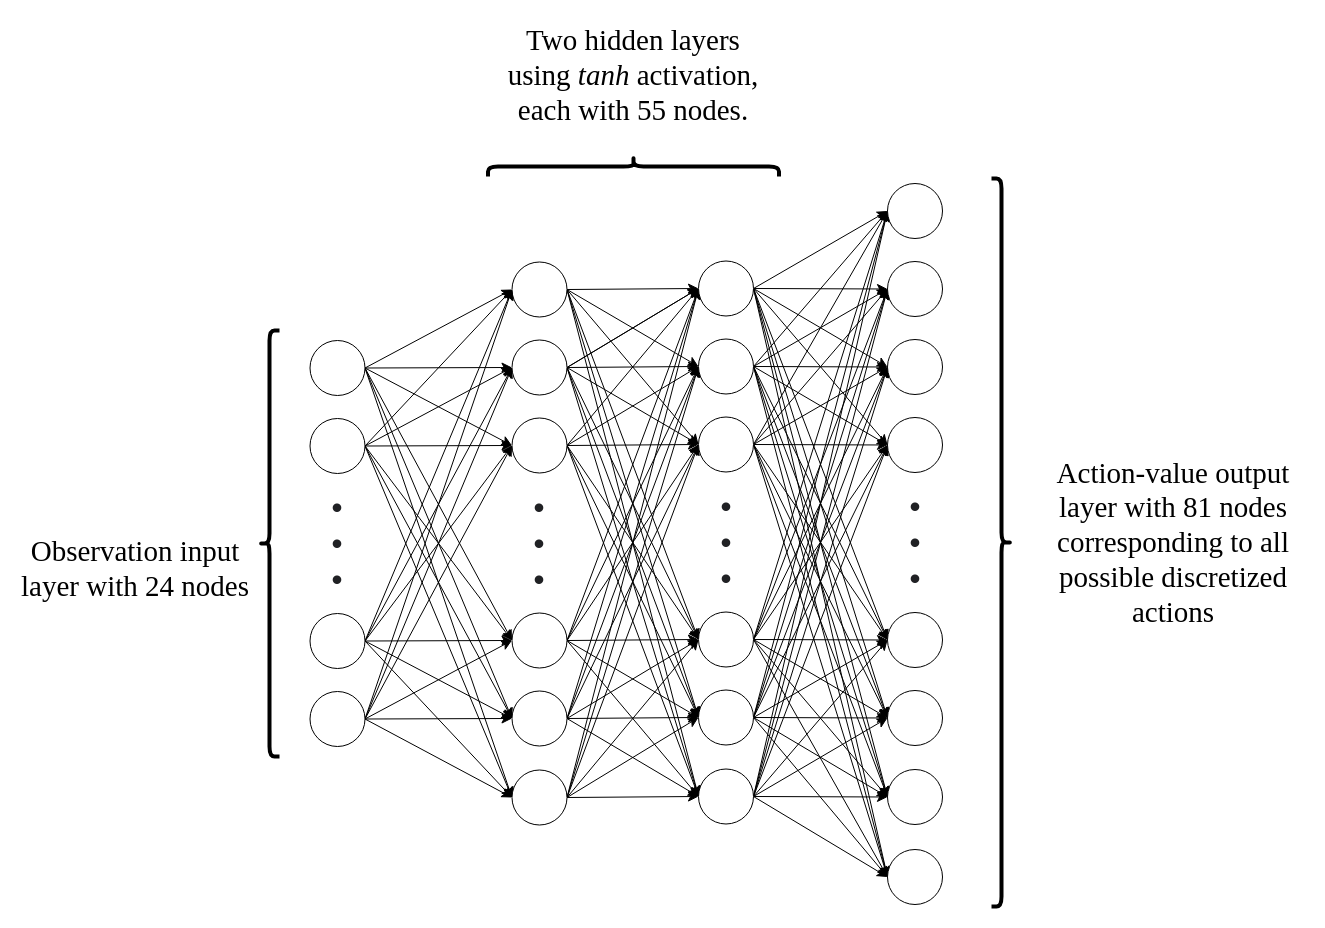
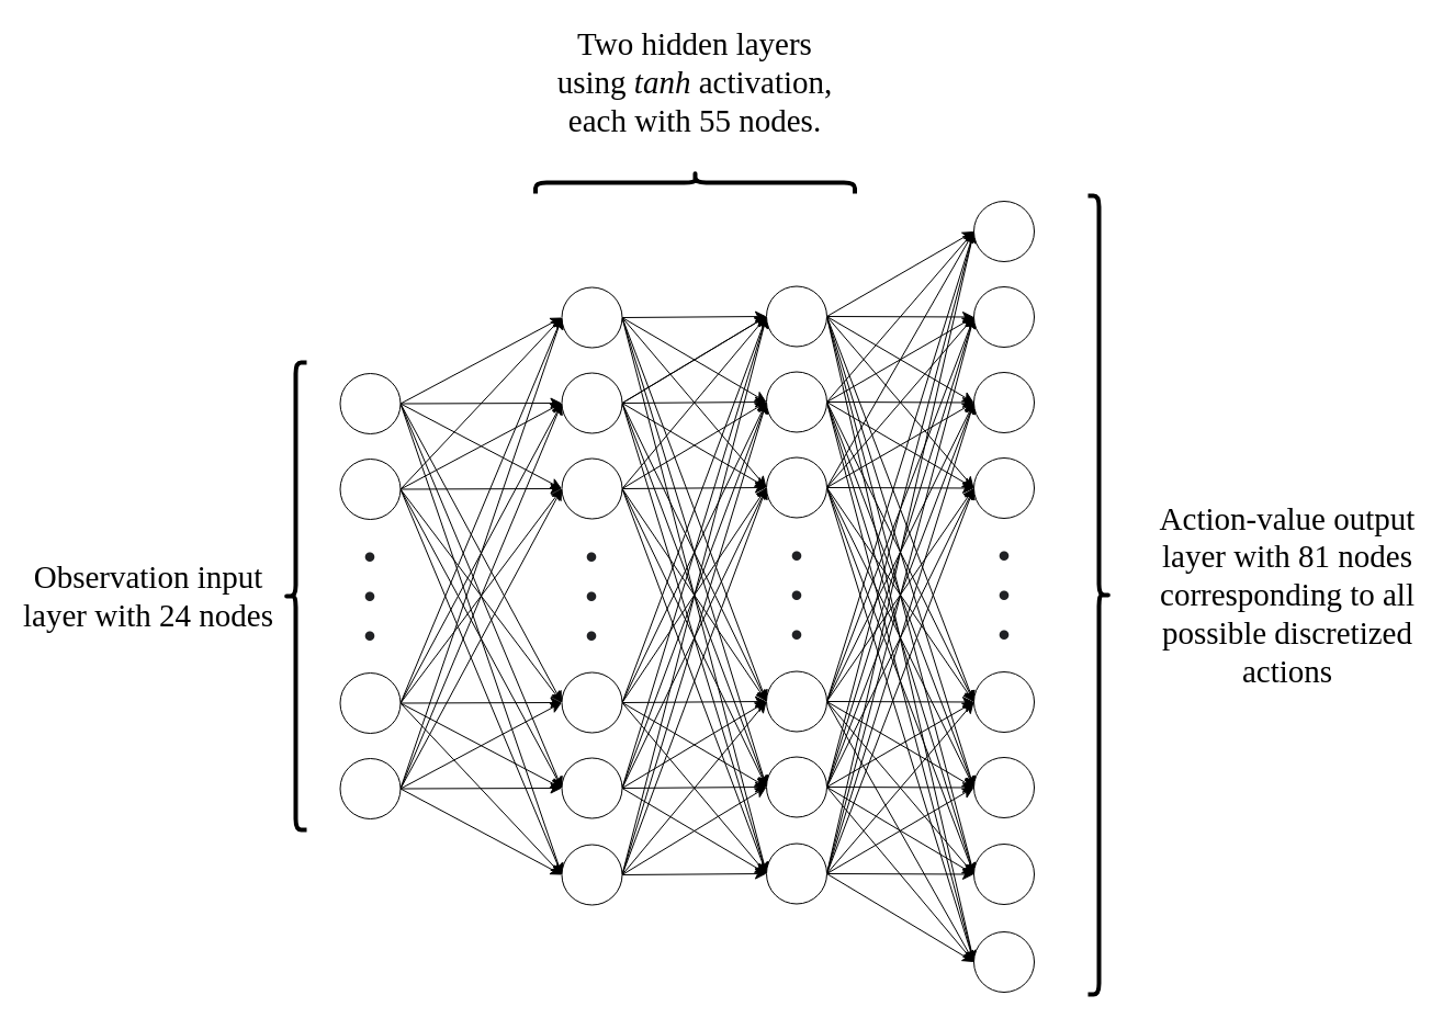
- <mxCell id="26" value="&lt;font face=&quot;Times New Roman&quot;&gt;Observation input layer with 24 nodes&lt;/font&gt;" style="text;html=1;strokeColor=none;fillColor=none;align=center;verticalAlign=middle;whiteSpace=wrap;rounded=0;fontSize=29;" parent="1" vertex="1"><mxGeometry x="20" y="514" width="230" height="108" as="geometry" /></mxCell>
+ <mxCell id="26" value="&lt;font face=&quot;Times New Roman&quot;&gt;Observation input layer with 24 nodes&lt;/font&gt;" style="text;html=1;strokeColor=none;fillColor=none;align=center;verticalAlign=middle;whiteSpace=wrap;rounded=0;fontSize=29;" parent="1" vertex="1"><mxGeometry x="20" y="489" width="230" height="108" as="geometry" /></mxCell>
